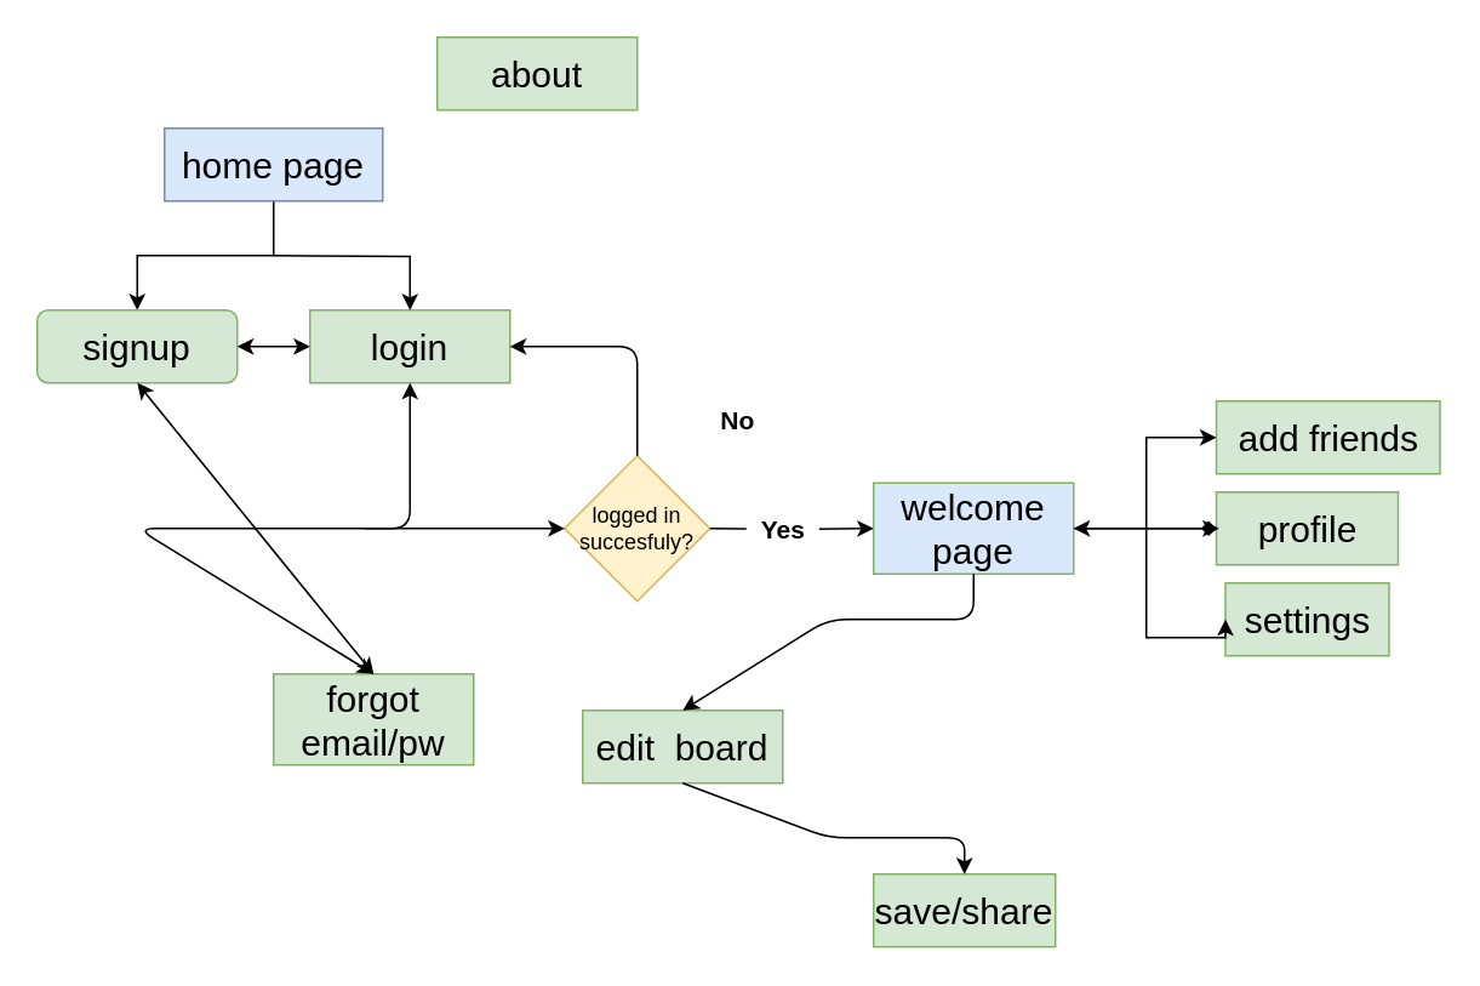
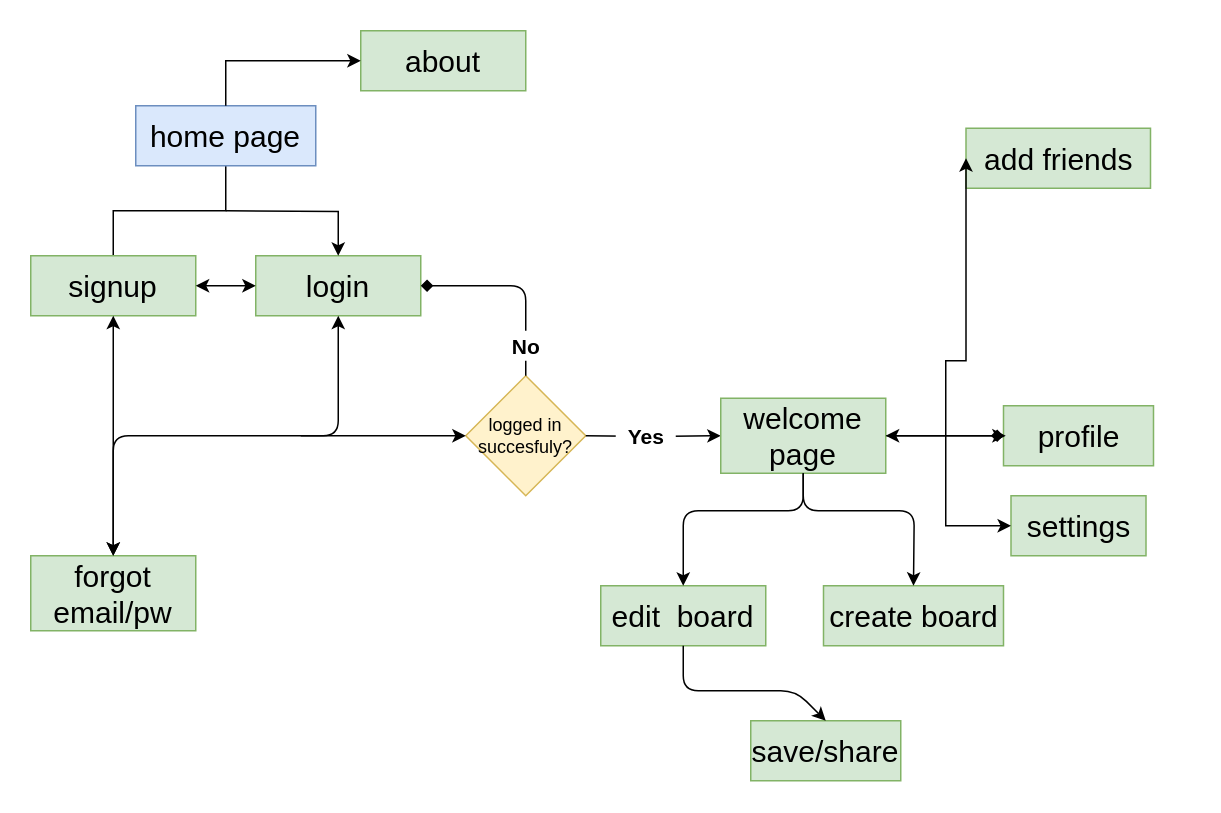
+ <mxCell id="16" style="edgeStyle=orthogonalEdgeStyle;rounded=0;orthogonalLoop=1;jettySize=auto;html=1;exitX=0.5;exitY=0;exitDx=0;exitDy=0;entryX=0;entryY=0.5;entryDx=0;entryDy=0;" edge="1" parent="1" source="5" target="11"><mxGeometry relative="1" as="geometry"><mxPoint x="160" y="120" as="sourcePoint" /><mxPoint x="90" y="180" as="targetPoint" /></mxGeometry></mxCell>
- <mxCell id="4" style="edgeStyle=orthogonalEdgeStyle;rounded=0;orthogonalLoop=1;jettySize=auto;html=1;exitX=0.5;exitY=1;exitDx=0;exitDy=0;entryX=0.5;entryY=0;entryDx=0;entryDy=0;" edge="1" parent="1" source="5" target="10"><mxGeometry relative="1" as="geometry"><mxPoint x="140" y="160" as="targetPoint" /></mxGeometry></mxCell>
+ <mxCell id="4" style="edgeStyle=orthogonalEdgeStyle;rounded=0;orthogonalLoop=1;jettySize=auto;html=1;exitX=0.5;exitY=1;exitDx=0;exitDy=0;entryX=0.5;entryY=0;entryDx=0;entryDy=0;endArrow=none;" edge="1" parent="1" source="5" target="10"><mxGeometry relative="1" as="geometry"><mxPoint x="140" y="160" as="targetPoint" /></mxGeometry></mxCell>
- <mxCell id="10" value="&lt;font style=&quot;font-size: 20px&quot;&gt;signup&lt;/font&gt;" style="whiteSpace=wrap;html=1;fillColor=#d5e8d4;strokeColor=#82b366;rounded=1;" vertex="1" parent="1"><mxGeometry x="20" y="170" width="110" height="40" as="geometry" /></mxCell>
+ <mxCell id="10" value="&lt;font style=&quot;font-size: 20px&quot;&gt;signup&lt;/font&gt;" style="rounded=0;whiteSpace=wrap;html=1;fillColor=#d5e8d4;strokeColor=#82b366;" vertex="1" parent="1"><mxGeometry x="20" y="170" width="110" height="40" as="geometry" /></mxCell>
- <mxCell id="21" value="" style="endArrow=classic;html=1;exitX=0.5;exitY=0;exitDx=0;exitDy=0;entryX=1;entryY=0.5;entryDx=0;entryDy=0;" edge="1" parent="1" source="6" target="2"><mxGeometry width="50" height="50" relative="1" as="geometry"><mxPoint x="20" y="560" as="sourcePoint" /><mxPoint x="70" y="510" as="targetPoint" /><Array as="points"><mxPoint x="350" y="190" /></Array></mxGeometry></mxCell>
+ <mxCell id="21" value="" style="endArrow=diamond;html=1;exitX=0.5;exitY=0;exitDx=0;exitDy=0;entryX=1;entryY=0.5;entryDx=0;entryDy=0;" edge="1" parent="1" source="6" target="2"><mxGeometry width="50" height="50" relative="1" as="geometry"><mxPoint x="20" y="560" as="sourcePoint" /><mxPoint x="70" y="510" as="targetPoint" /><Array as="points"><mxPoint x="350" y="190" /></Array></mxGeometry></mxCell>
- <mxCell id="22" value="&lt;font style=&quot;font-size: 14px&quot;&gt;&lt;b&gt;No&lt;/b&gt;&lt;/font&gt;" style="text;html=1;resizable=0;points=[];autosize=1;align=center;verticalAlign=top;spacingTop=-4;fillColor=#ffffff;" vertex="1" parent="1"><mxGeometry x="390" y="220" width="30" height="20" as="geometry" /></mxCell>
+ <mxCell id="22" value="&lt;font style=&quot;font-size: 14px&quot;&gt;&lt;b&gt;No&lt;/b&gt;&lt;/font&gt;" style="text;html=1;resizable=0;points=[];autosize=1;align=center;verticalAlign=top;spacingTop=-4;fillColor=#ffffff;" vertex="1" parent="1"><mxGeometry x="335" y="220" width="30" height="20" as="geometry" /></mxCell>
- <mxCell id="14" value="&lt;span style=&quot;font-size: 20px&quot;&gt;add friends&lt;/span&gt;" style="rounded=0;whiteSpace=wrap;html=1;fillColor=#d5e8d4;strokeColor=#82b366;align=center;" vertex="1" parent="1"><mxGeometry x="668.5" y="220" width="123" height="40" as="geometry" /></mxCell>
+ <mxCell id="14" value="&lt;span style=&quot;font-size: 20px&quot;&gt;add friends&lt;/span&gt;" style="rounded=0;whiteSpace=wrap;html=1;fillColor=#d5e8d4;strokeColor=#82b366;align=center;" vertex="1" parent="1"><mxGeometry x="643.5" y="85" width="123" height="40" as="geometry" /></mxCell>
- <mxCell id="26" value="&lt;span style=&quot;font-size: 20px&quot;&gt;welcome&lt;br&gt;page&lt;br&gt;&lt;/span&gt;" style="rounded=0;whiteSpace=wrap;html=1;fillColor=#dae8fc;strokeColor=#82b366;align=center;" vertex="1" parent="1"><mxGeometry x="480" y="265" width="110" height="50" as="geometry" /></mxCell>
+ <mxCell id="26" value="&lt;span style=&quot;font-size: 20px&quot;&gt;welcome&lt;br&gt;page&lt;br&gt;&lt;/span&gt;" style="rounded=0;whiteSpace=wrap;html=1;fillColor=#d5e8d4;strokeColor=#82b366;align=center;" vertex="1" parent="1"><mxGeometry x="480" y="265" width="110" height="50" as="geometry" /></mxCell>
+ <mxCell id="31" value="" style="endArrow=classic;html=1;entryX=0.5;entryY=0;entryDx=0;entryDy=0;exitX=0.5;exitY=1;exitDx=0;exitDy=0;" edge="1" parent="1" source="26" target="3"><mxGeometry width="50" height="50" relative="1" as="geometry"><mxPoint x="545" y="325" as="sourcePoint" /><mxPoint x="465" y="400" as="targetPoint" /><Array as="points"><mxPoint x="535" y="340" /><mxPoint x="609" y="340" /></Array></mxGeometry></mxCell>
- <mxCell id="8" value="&lt;font style=&quot;font-size: 20px&quot;&gt;settings&lt;/font&gt;" style="rounded=0;whiteSpace=wrap;html=1;fillColor=#d5e8d4;strokeColor=#82b366;" vertex="1" parent="1"><mxGeometry x="673.5" y="320" width="90" height="40" as="geometry" /></mxCell>
+ <mxCell id="8" value="&lt;font style=&quot;font-size: 20px&quot;&gt;settings&lt;/font&gt;" style="rounded=0;whiteSpace=wrap;html=1;fillColor=#d5e8d4;strokeColor=#82b366;" vertex="1" parent="1"><mxGeometry x="673.5" y="330" width="90" height="40" as="geometry" /></mxCell>
- <mxCell id="9" value="&lt;font style=&quot;font-size: 20px&quot;&gt;forgot email/pw&lt;/font&gt;" style="rounded=0;whiteSpace=wrap;html=1;fillColor=#d5e8d4;strokeColor=#82b366;" vertex="1" parent="1"><mxGeometry x="150" y="370" width="110" height="50" as="geometry" /></mxCell>
+ <mxCell id="9" value="&lt;font style=&quot;font-size: 20px&quot;&gt;forgot email/pw&lt;/font&gt;" style="rounded=0;whiteSpace=wrap;html=1;fillColor=#d5e8d4;strokeColor=#82b366;" vertex="1" parent="1"><mxGeometry x="20" y="370" width="110" height="50" as="geometry" /></mxCell>
- <mxCell id="12" value="&lt;span style=&quot;font-size: 20px&quot;&gt;edit&amp;nbsp; board&lt;/span&gt;" style="rounded=0;whiteSpace=wrap;html=1;fillColor=#d5e8d4;strokeColor=#82b366;" vertex="1" parent="1"><mxGeometry x="320" y="390" width="110" height="40" as="geometry" /></mxCell>
+ <mxCell id="12" value="&lt;span style=&quot;font-size: 20px&quot;&gt;edit&amp;nbsp; board&lt;/span&gt;" style="rounded=0;whiteSpace=wrap;html=1;fillColor=#d5e8d4;strokeColor=#82b366;" vertex="1" parent="1"><mxGeometry x="400" y="390" width="110" height="40" as="geometry" /></mxCell>
+ <mxCell id="3" value="&lt;span style=&quot;font-size: 20px&quot;&gt;create board&lt;/span&gt;" style="rounded=0;whiteSpace=wrap;html=1;fillColor=#d5e8d4;strokeColor=#82b366;" parent="1" vertex="1"><mxGeometry x="548.5" y="390" width="120" height="40" as="geometry" /></mxCell>
- <mxCell id="13" value="&lt;span style=&quot;font-size: 20px&quot;&gt;save/share&lt;/span&gt;" style="rounded=0;whiteSpace=wrap;html=1;fillColor=#d5e8d4;strokeColor=#82b366;" vertex="1" parent="1"><mxGeometry x="480" y="480" width="100" height="40" as="geometry" /></mxCell>
+ <mxCell id="13" value="&lt;span style=&quot;font-size: 20px&quot;&gt;save/share&lt;/span&gt;" style="rounded=0;whiteSpace=wrap;html=1;fillColor=#d5e8d4;strokeColor=#82b366;" vertex="1" parent="1"><mxGeometry x="500" y="480" width="100" height="40" as="geometry" /></mxCell>
